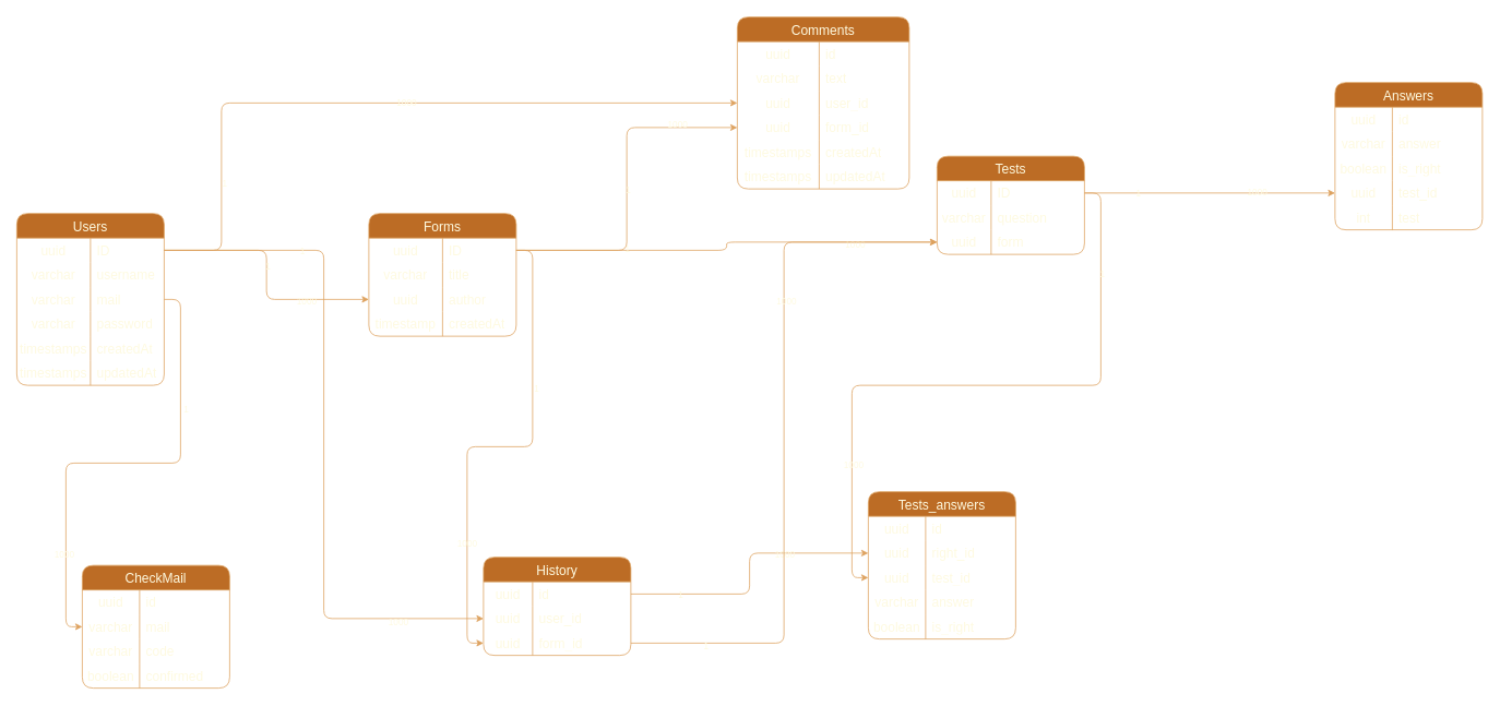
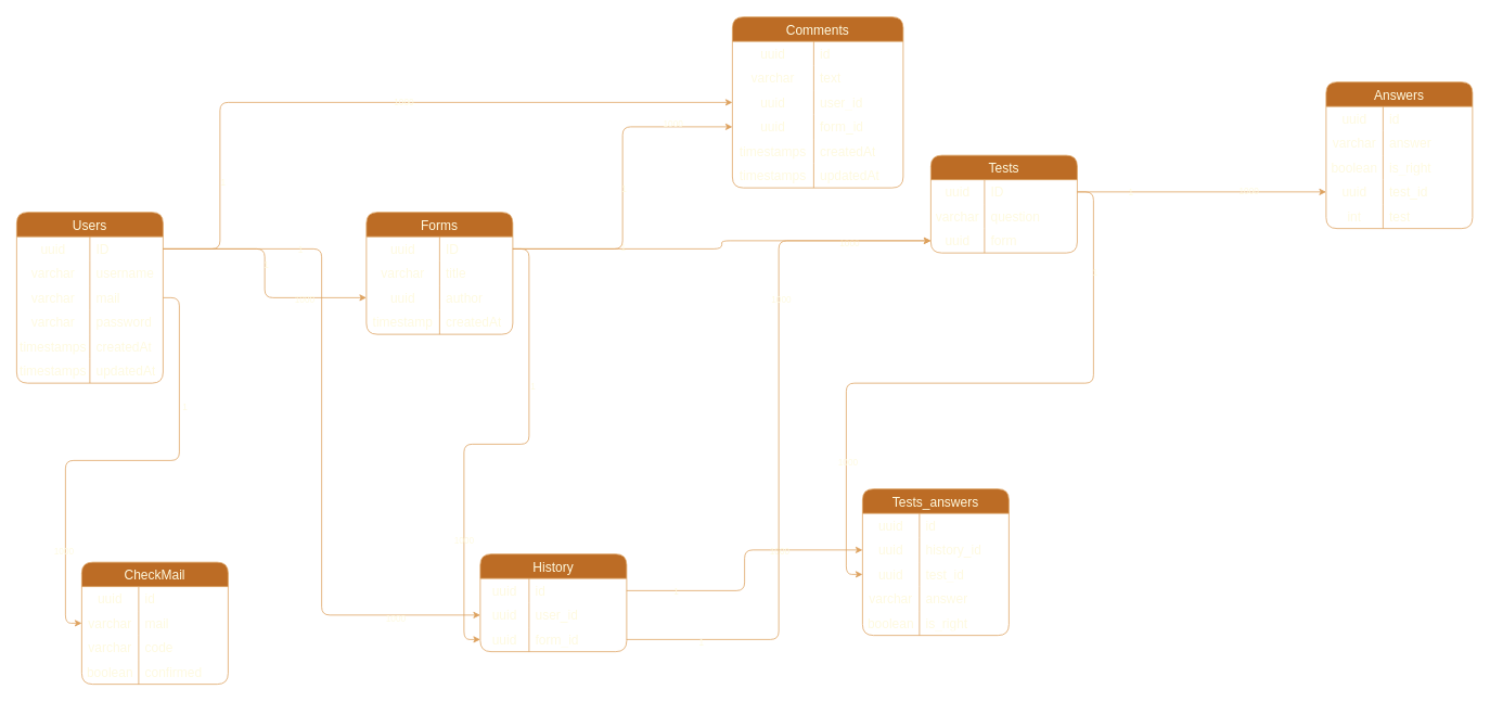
- <mxCell id="82" value="right_id" style="shape=partialRectangle;html=1;whiteSpace=wrap;connectable=0;fillColor=none;top=0;left=0;bottom=0;right=0;align=left;spacingLeft=6;overflow=hidden;strokeColor=#DDA15E;fontSize=16;rounded=1;labelBackgroundColor=none;fontColor=#FEFAE0;" parent="80" vertex="1"><mxGeometry x="70" width="110" height="30" as="geometry"><mxRectangle width="110" height="30" as="alternateBounds" /></mxGeometry></mxCell>
+ <mxCell id="82" value="history_id" style="shape=partialRectangle;html=1;whiteSpace=wrap;connectable=0;fillColor=none;top=0;left=0;bottom=0;right=0;align=left;spacingLeft=6;overflow=hidden;strokeColor=#DDA15E;fontSize=16;rounded=1;labelBackgroundColor=none;fontColor=#FEFAE0;" parent="80" vertex="1"><mxGeometry x="70" width="110" height="30" as="geometry"><mxRectangle width="110" height="30" as="alternateBounds" /></mxGeometry></mxCell>
